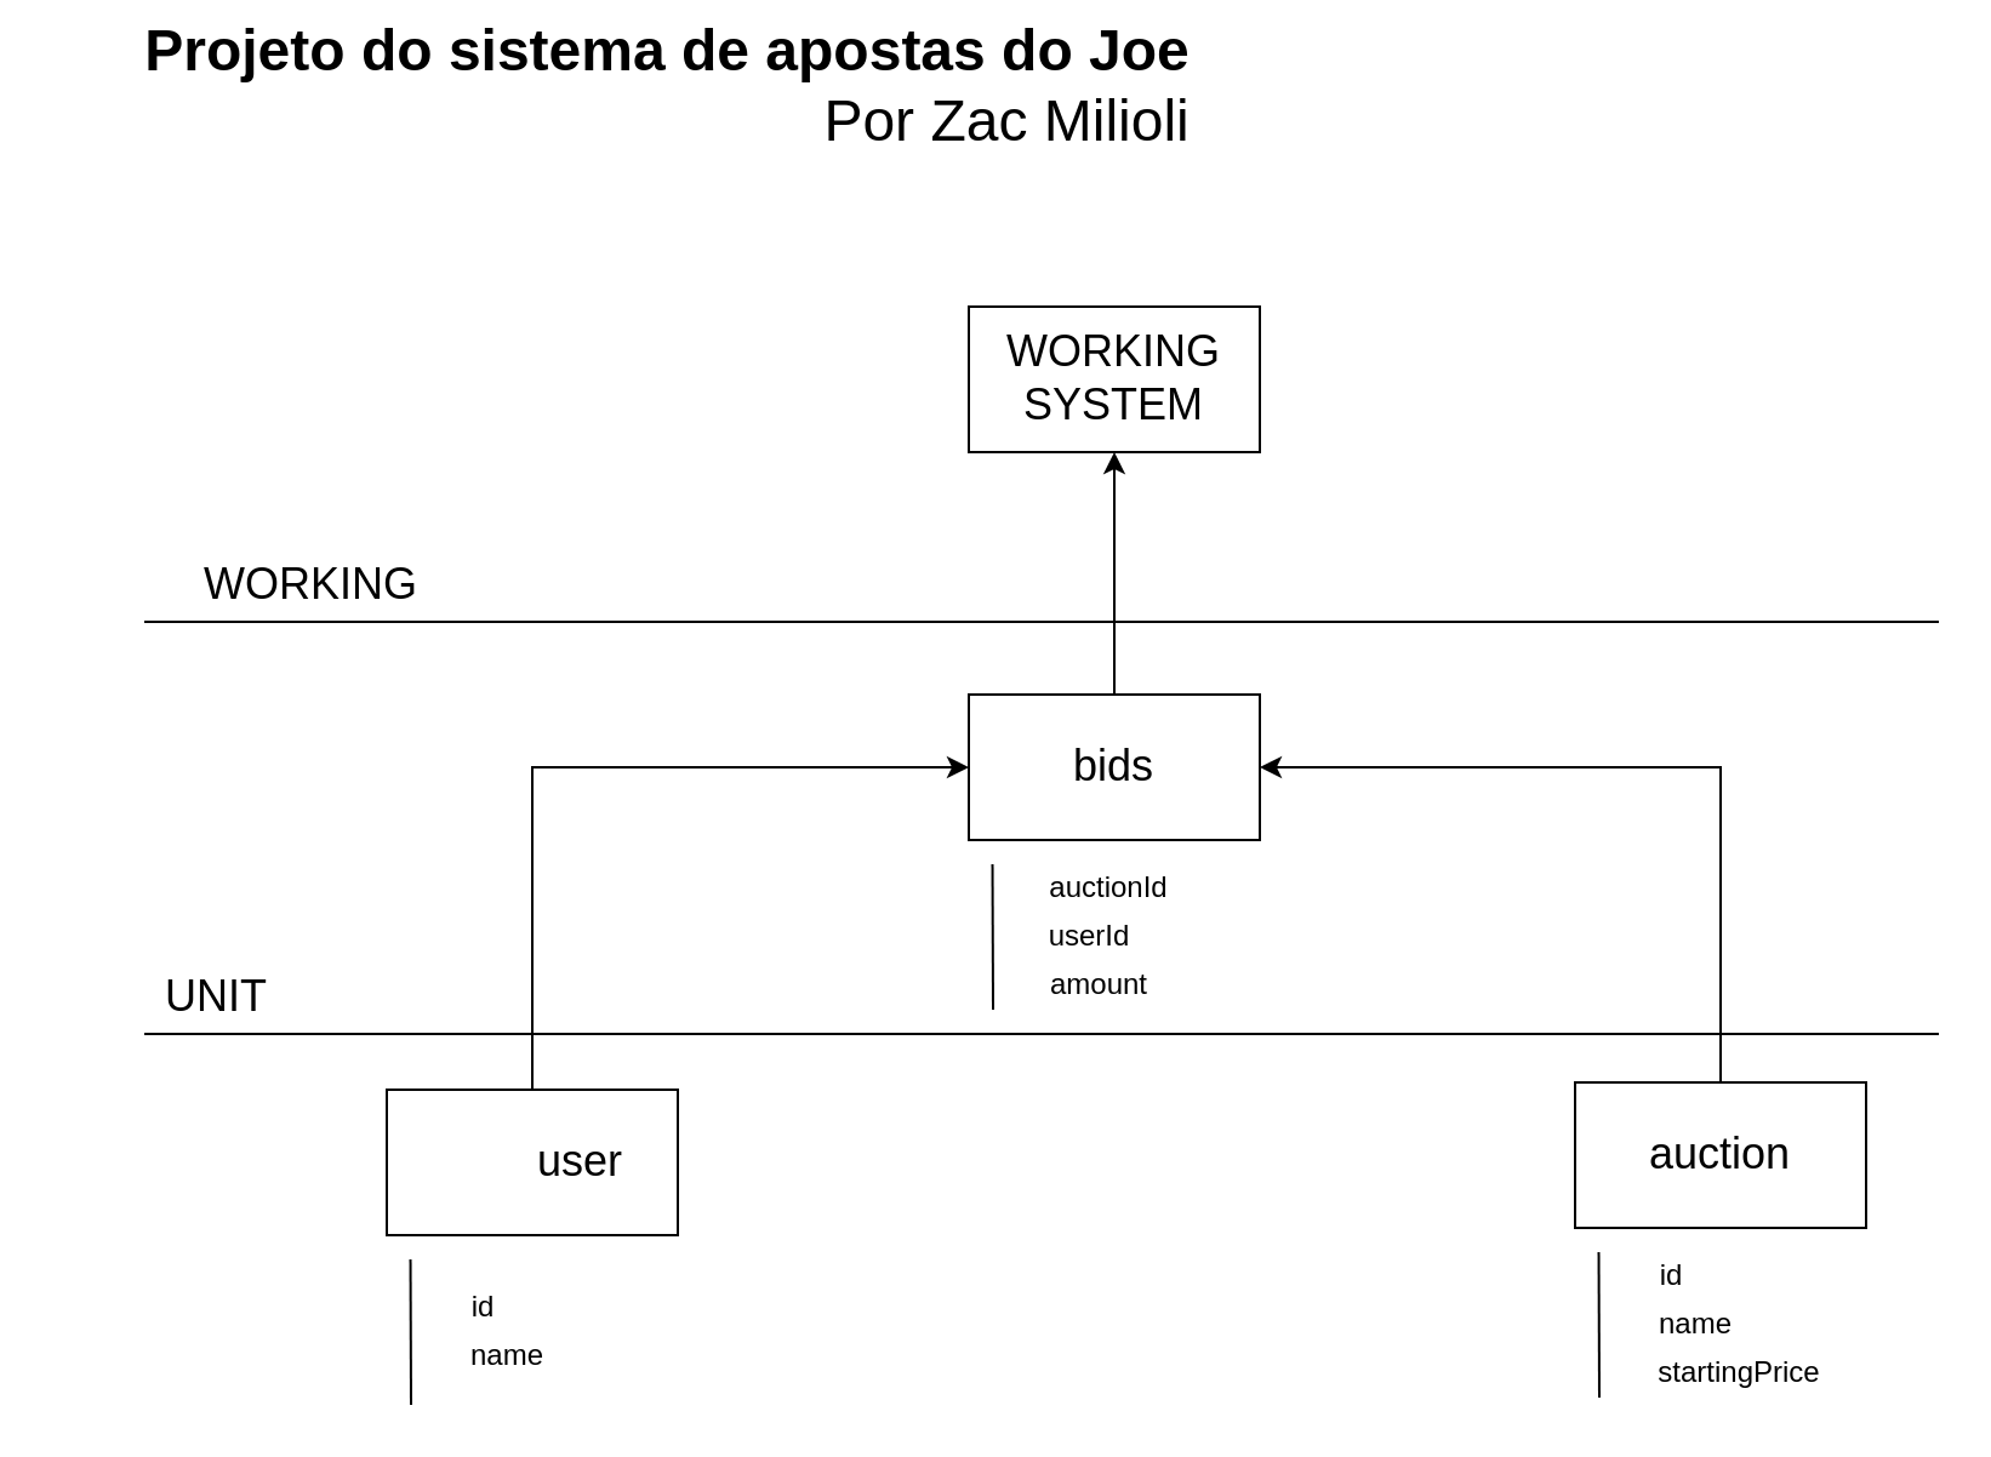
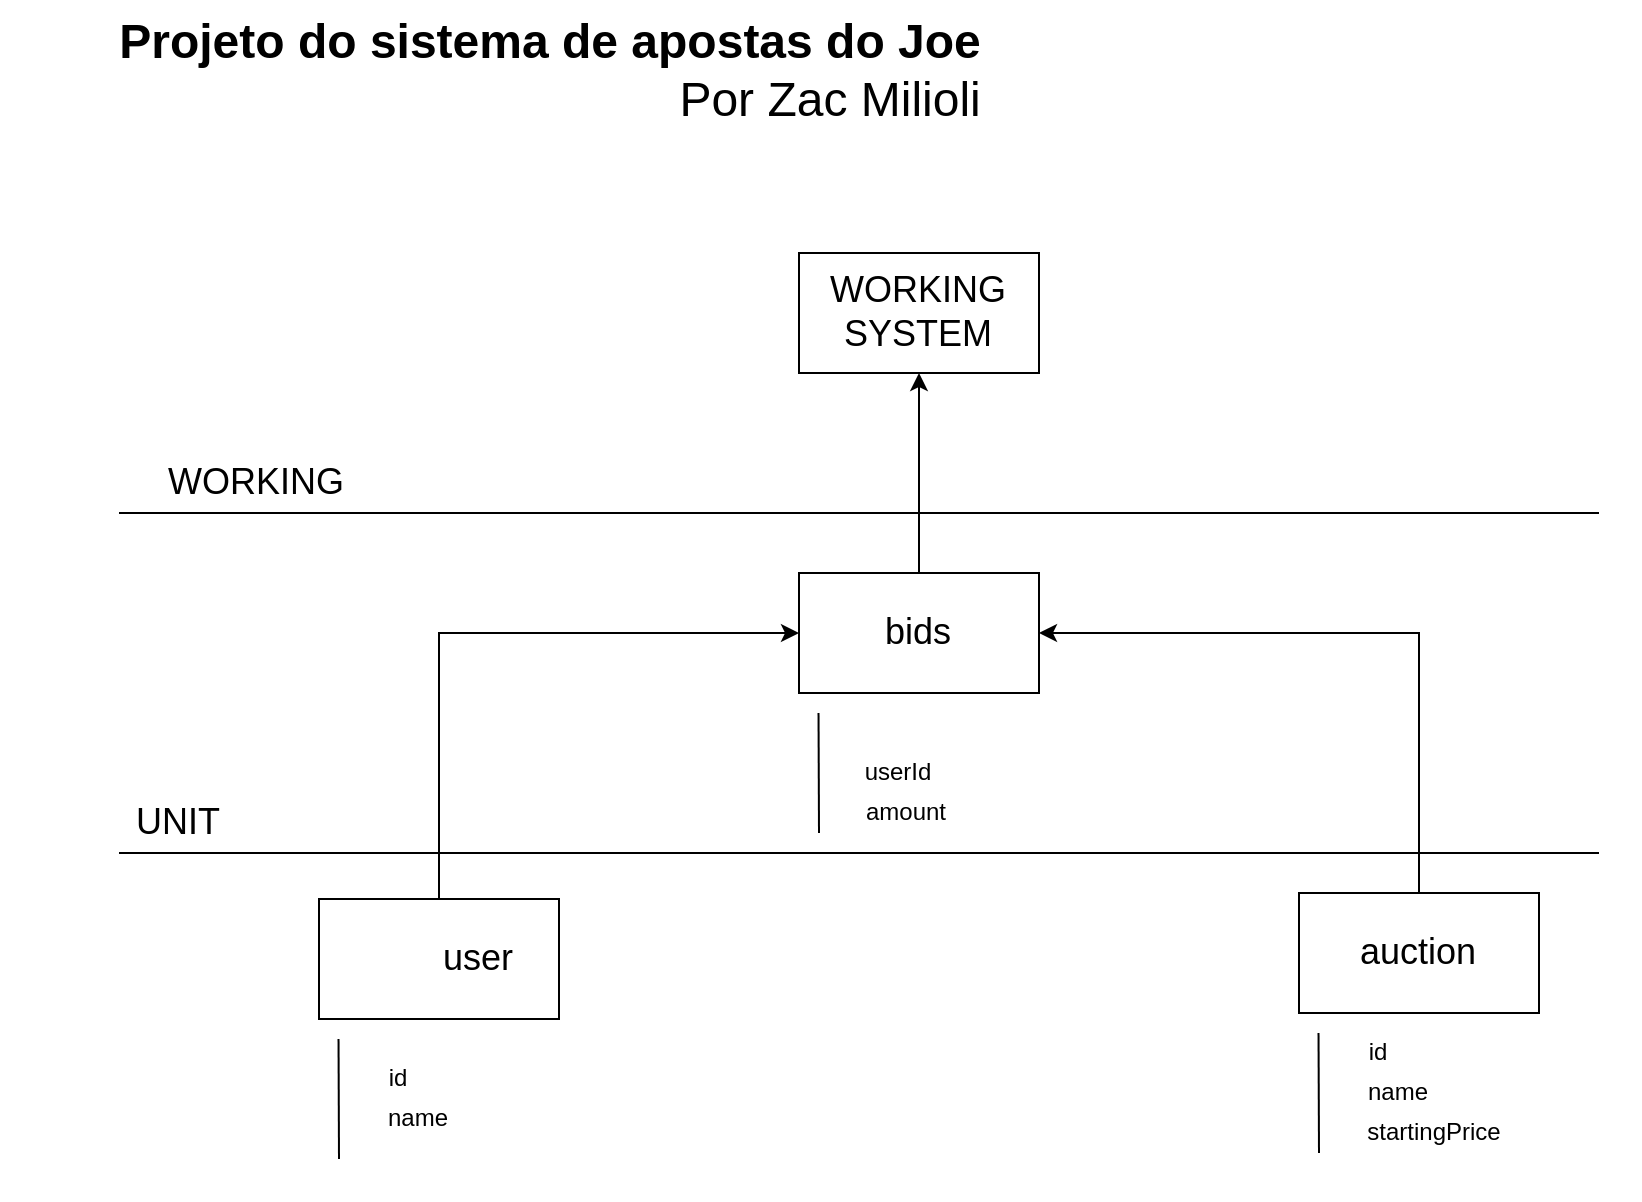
- <mxCell id="24" value="&lt;font style=&quot;font-size: 12px;&quot;&gt;auctionId&lt;/font&gt;" style="text;html=1;align=center;verticalAlign=middle;whiteSpace=wrap;rounded=0;" vertex="1" parent="1"><mxGeometry x="437" y="356" width="40" height="20" as="geometry" /></mxCell>
